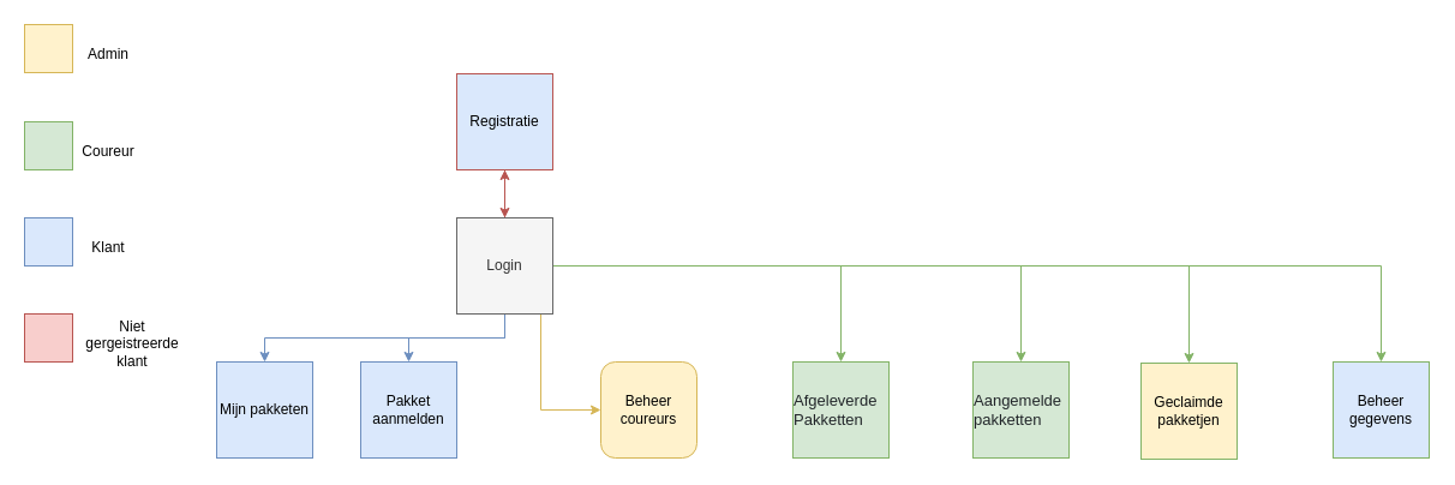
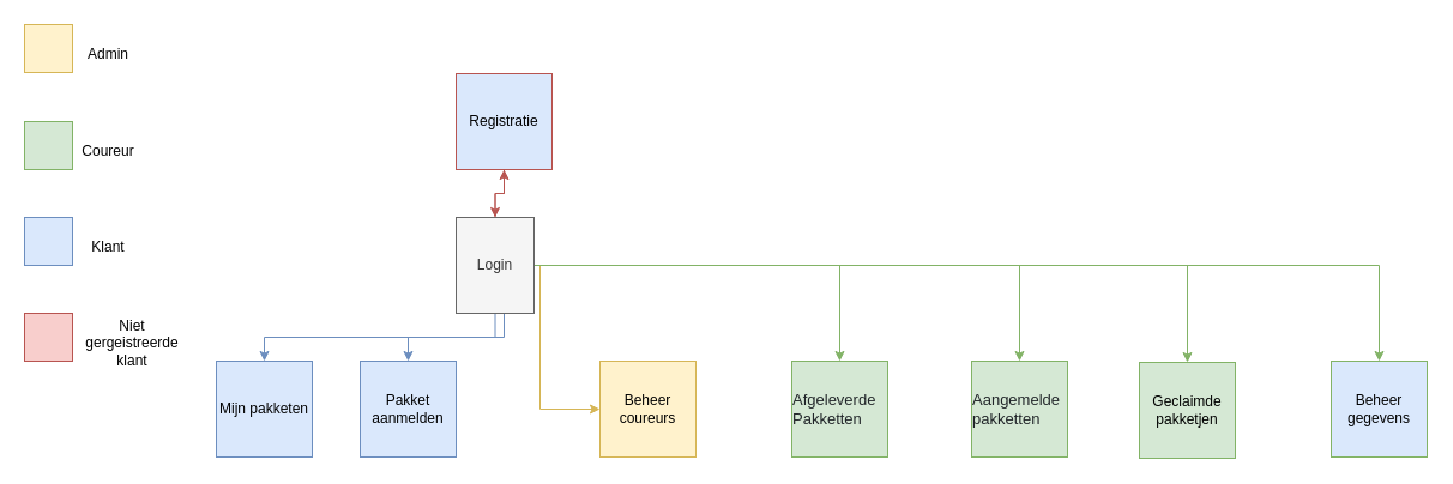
- <mxCell id="11" value="Login" style="rounded=0;whiteSpace=wrap;html=1;fillColor=#f5f5f5;fontColor=#333333;strokeColor=#666666;" parent="1" vertex="1"><mxGeometry x="380" y="181" width="80" height="80" as="geometry" /></mxCell>
+ <mxCell id="11" value="Login" style="rounded=0;whiteSpace=wrap;html=1;fillColor=#f5f5f5;fontColor=#333333;strokeColor=#666666;" parent="1" vertex="1"><mxGeometry x="380" y="181" width="65" height="80" as="geometry" /></mxCell>
- <mxCell id="12" value="Beheer coureurs" style="whiteSpace=wrap;html=1;fillColor=#fff2cc;strokeColor=#d6b656;rounded=1;" parent="1" vertex="1"><mxGeometry x="500" y="301" width="80" height="80" as="geometry" /></mxCell>
+ <mxCell id="12" value="Beheer coureurs" style="rounded=0;whiteSpace=wrap;html=1;fillColor=#fff2cc;strokeColor=#d6b656;" parent="1" vertex="1"><mxGeometry x="500" y="301" width="80" height="80" as="geometry" /></mxCell>
- <mxCell id="25" value="Geclaimde pakketjen" style="rounded=0;whiteSpace=wrap;html=1;fillColor=#fff2cc;strokeColor=#82b366;" parent="1" vertex="1"><mxGeometry x="950" y="302" width="80" height="80" as="geometry" /></mxCell>
+ <mxCell id="25" value="Geclaimde pakketjen" style="rounded=0;whiteSpace=wrap;html=1;fillColor=#d5e8d4;strokeColor=#82b366;" parent="1" vertex="1"><mxGeometry x="950" y="302" width="80" height="80" as="geometry" /></mxCell>
